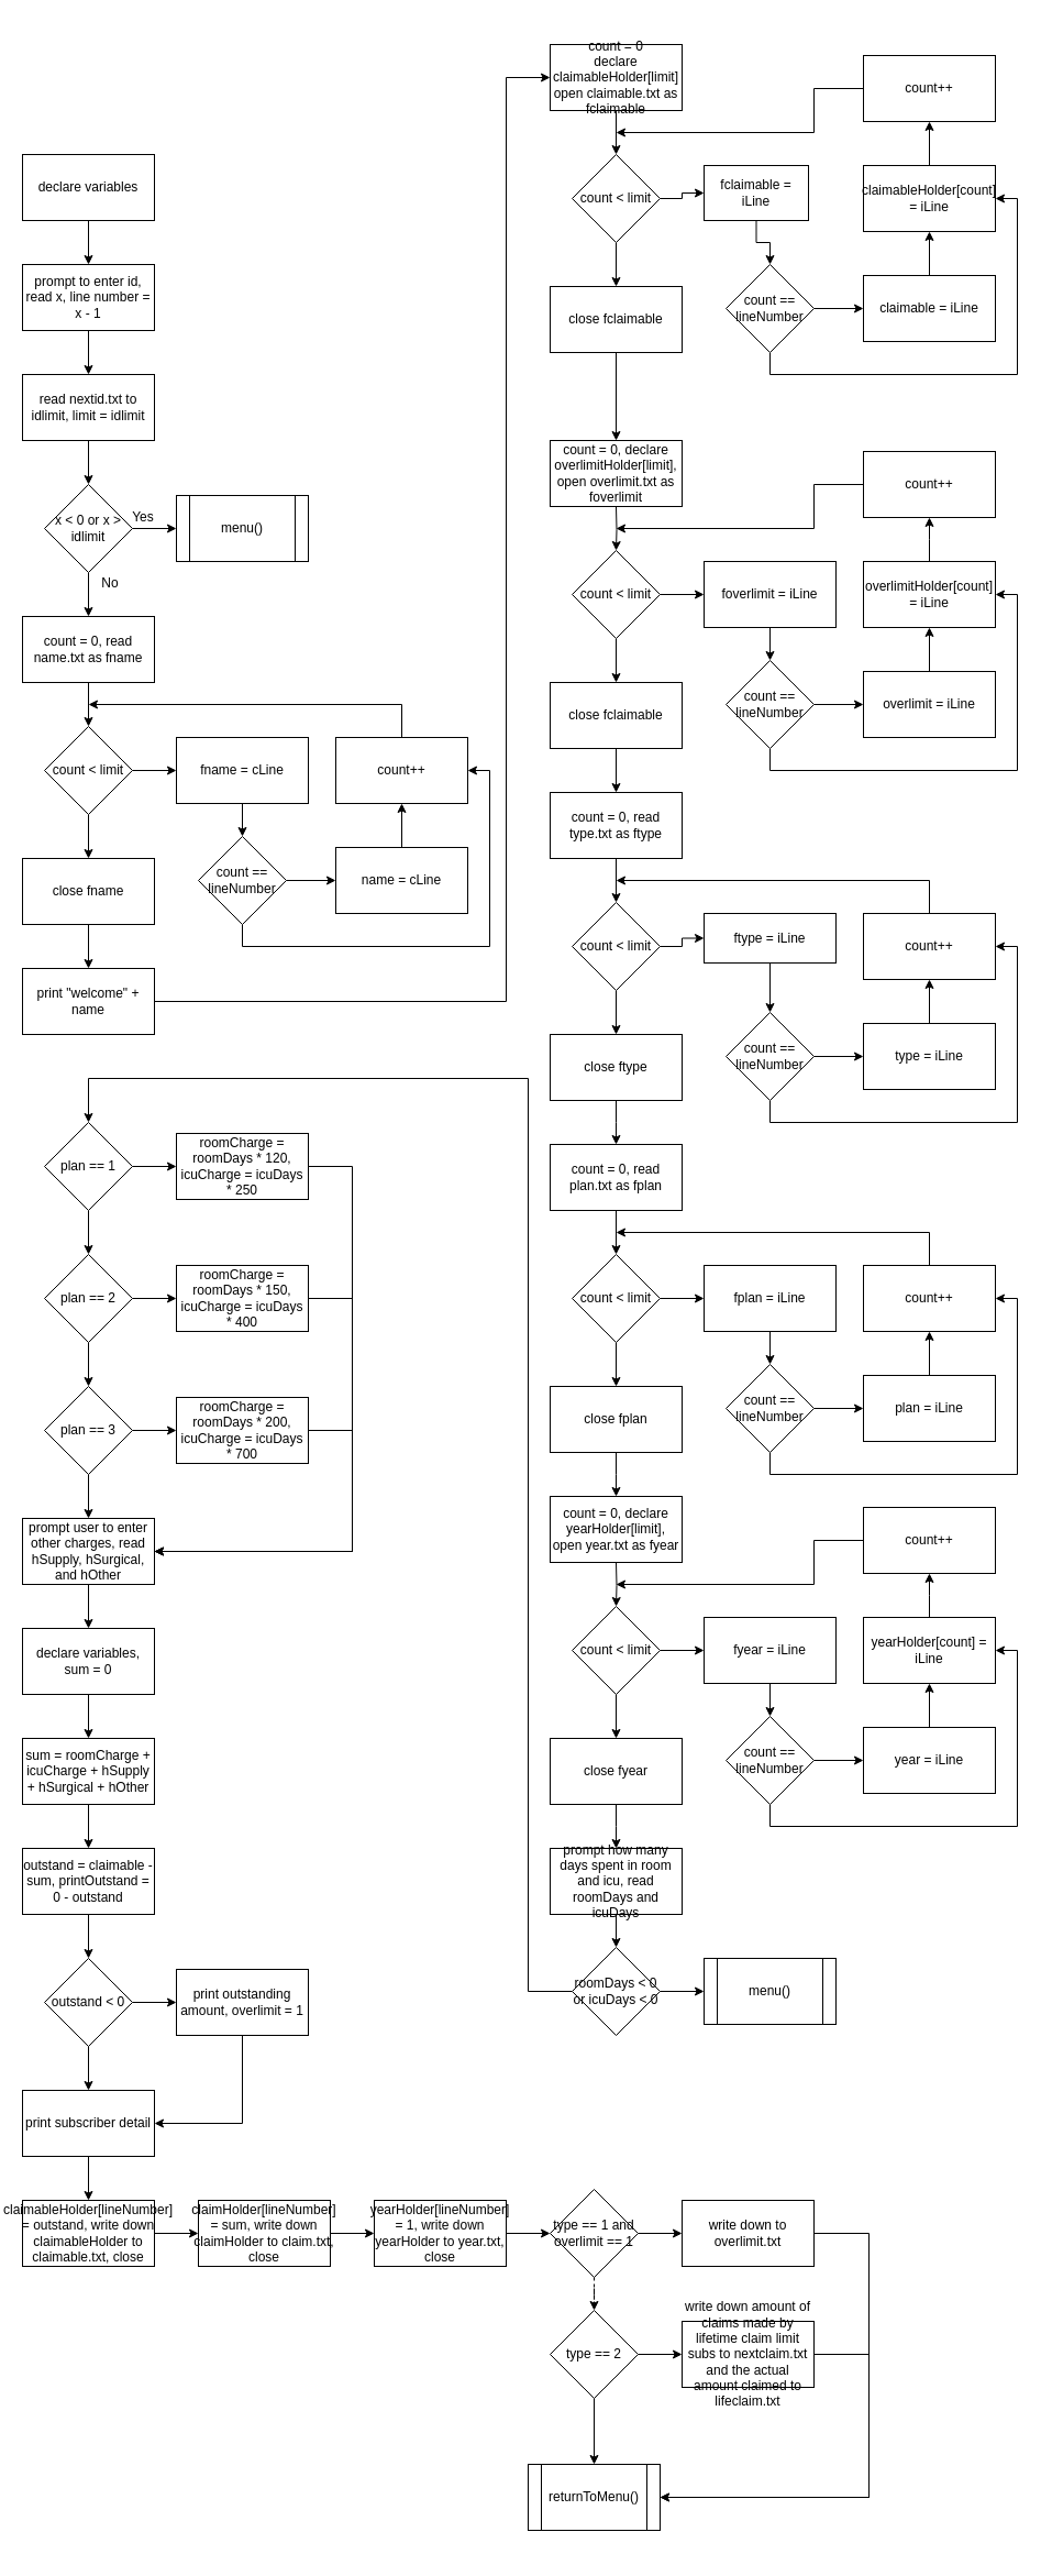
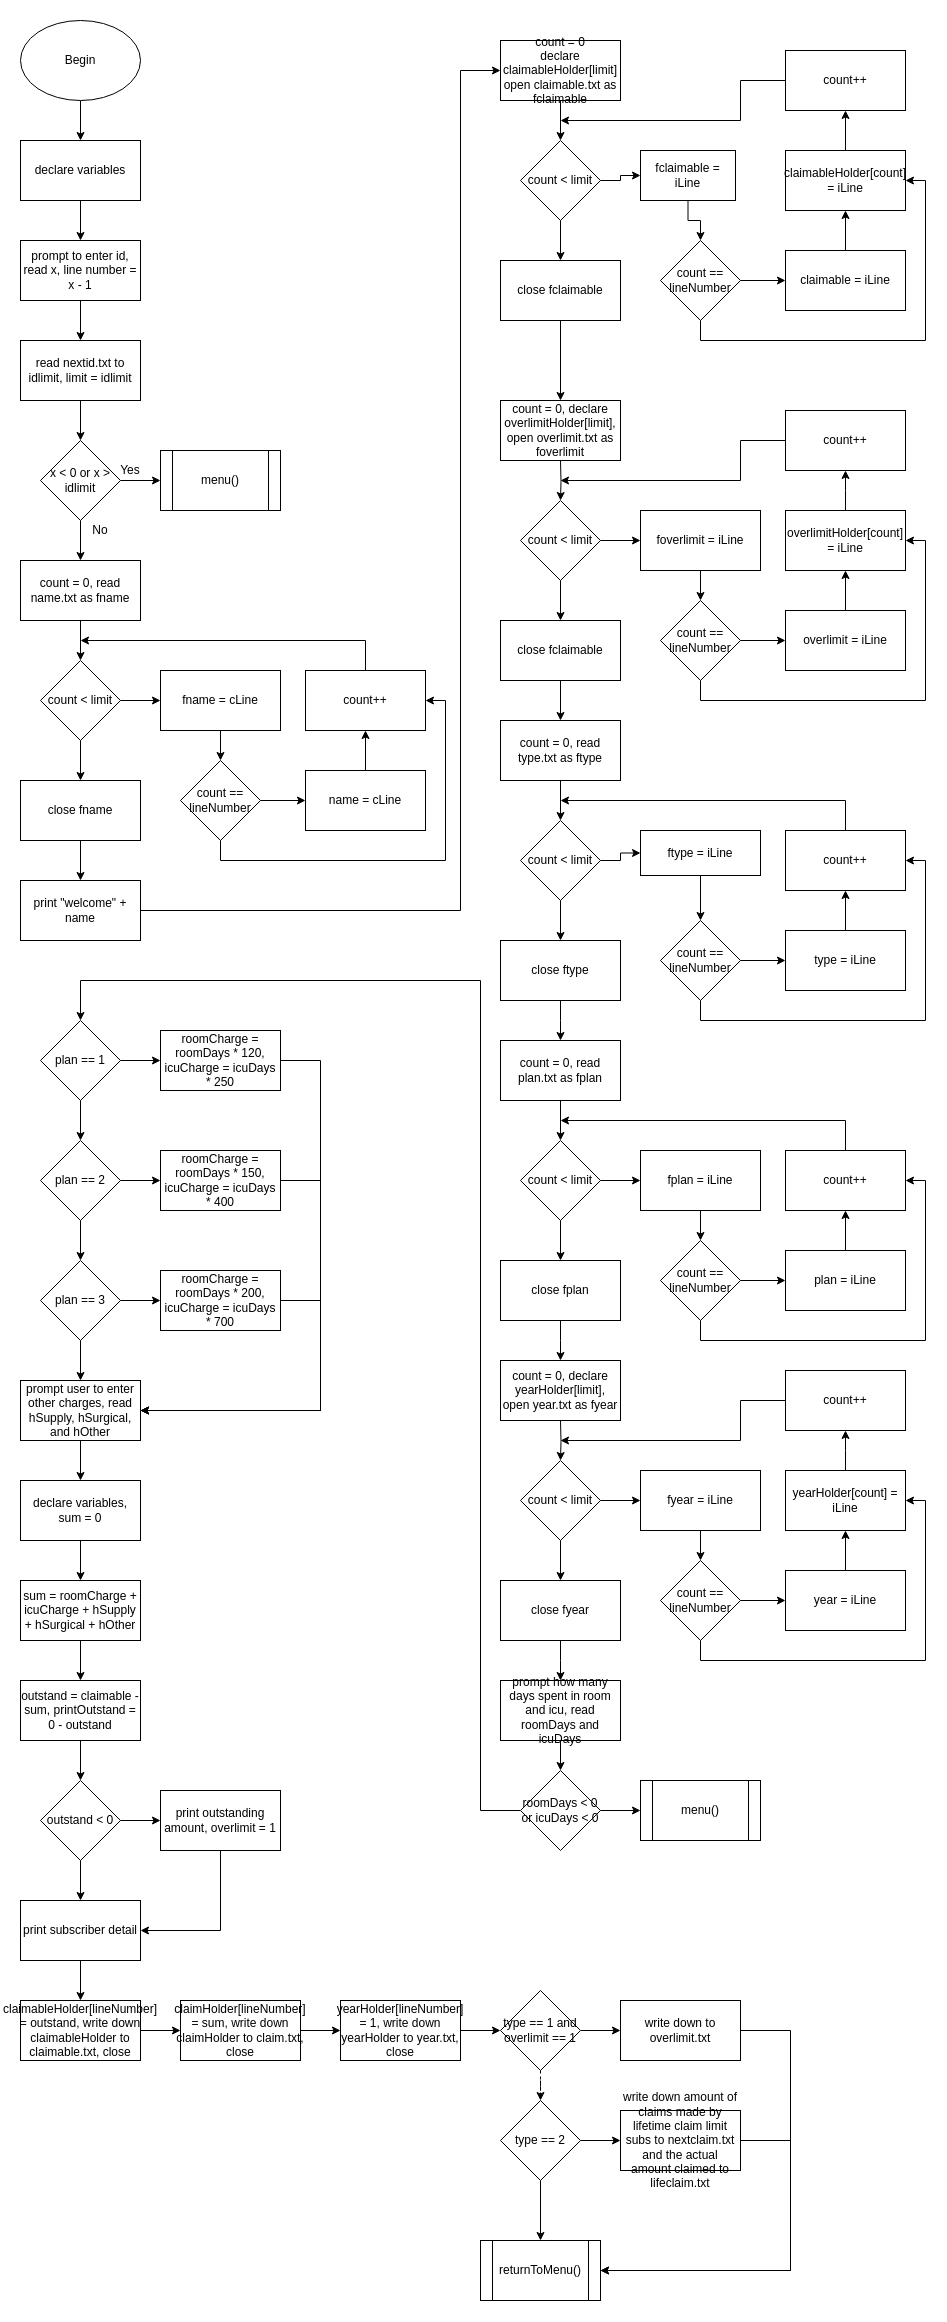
+ <mxCell id="5" value="Begin" style="ellipse;whiteSpace=wrap;html=1;" vertex="1" parent="1"><mxGeometry x="20" y="20" width="120" height="80" as="geometry" /></mxCell>
+ <mxCell id="4" value="" style="edgeStyle=orthogonalEdgeStyle;rounded=0;orthogonalLoop=1;jettySize=auto;html=1;" edge="1" parent="1" source="5" target="3"><mxGeometry relative="1" as="geometry" /></mxCell>
